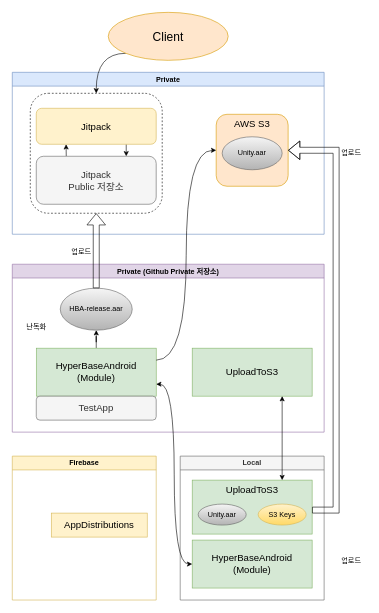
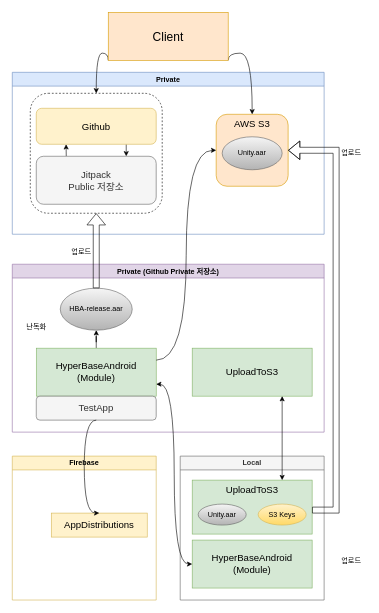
- <mxCell id="26" value="Client" style="ellipse;whiteSpace=wrap;html=1;fillColor=#ffe6cc;strokeColor=#d79b00;fontSize=20;fontStyle=0" vertex="1" parent="1"><mxGeometry x="180" y="20" width="200" height="80" as="geometry" /></mxCell>
+ <mxCell id="26" value="Client" style="whiteSpace=wrap;html=1;fillColor=#ffe6cc;strokeColor=#d79b00;fontSize=20;fontStyle=0;rounded=0;" vertex="1" parent="1"><mxGeometry x="180" y="20" width="200" height="80" as="geometry" /></mxCell>
+ <mxCell id="24" style="edgeStyle=orthogonalEdgeStyle;orthogonalLoop=1;jettySize=auto;html=1;exitX=1;exitY=1;exitDx=0;exitDy=0;entryX=0.5;entryY=0;entryDx=0;entryDy=0;curved=1;" edge="1" parent="1" source="26" target="3"><mxGeometry relative="1" as="geometry"><Array as="points"><mxPoint x="420" y="88" /></Array></mxGeometry></mxCell>
- <mxCell id="5" value="Jitpack" style="rounded=1;whiteSpace=wrap;html=1;fontSize=16;fillColor=#fff2cc;strokeColor=#d6b656;" vertex="1" parent="2"><mxGeometry x="40" y="60" width="200" height="60" as="geometry" /></mxCell>
+ <mxCell id="5" value="Github" style="rounded=1;whiteSpace=wrap;html=1;fontSize=16;fillColor=#fff2cc;strokeColor=#d6b656;" vertex="1" parent="2"><mxGeometry x="40" y="60" width="200" height="60" as="geometry" /></mxCell>
+ <mxCell id="27" style="edgeStyle=orthogonalEdgeStyle;orthogonalLoop=1;jettySize=auto;html=1;entryX=0.5;entryY=0;entryDx=0;entryDy=0;curved=1;shadow=0;exitX=0.5;exitY=1;exitDx=0;exitDy=0;" edge="1" parent="1" source="13" target="18"><mxGeometry relative="1" as="geometry"><mxPoint x="160" y="660" as="sourcePoint" /><mxPoint x="160" y="780" as="targetPoint" /><Array as="points"><mxPoint x="140" y="700" /></Array></mxGeometry></mxCell>
